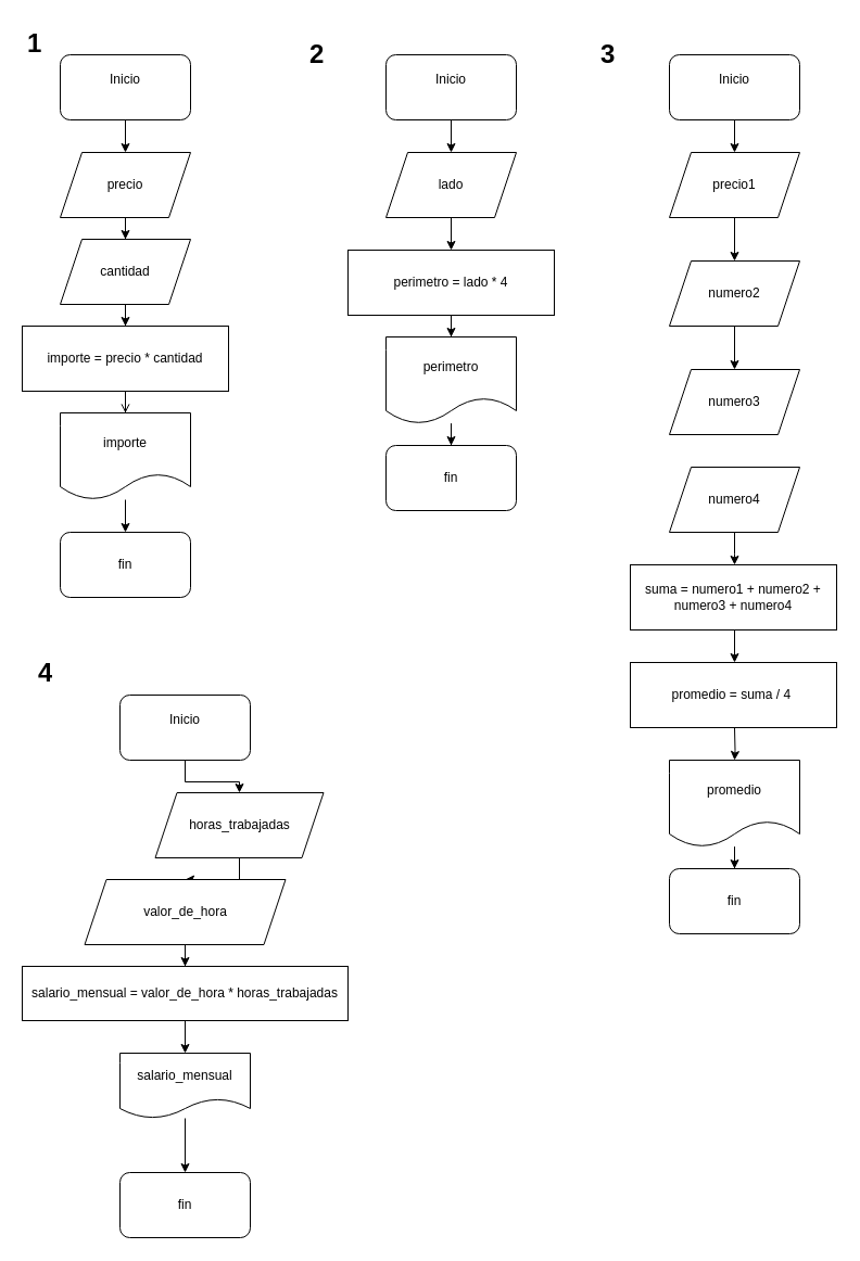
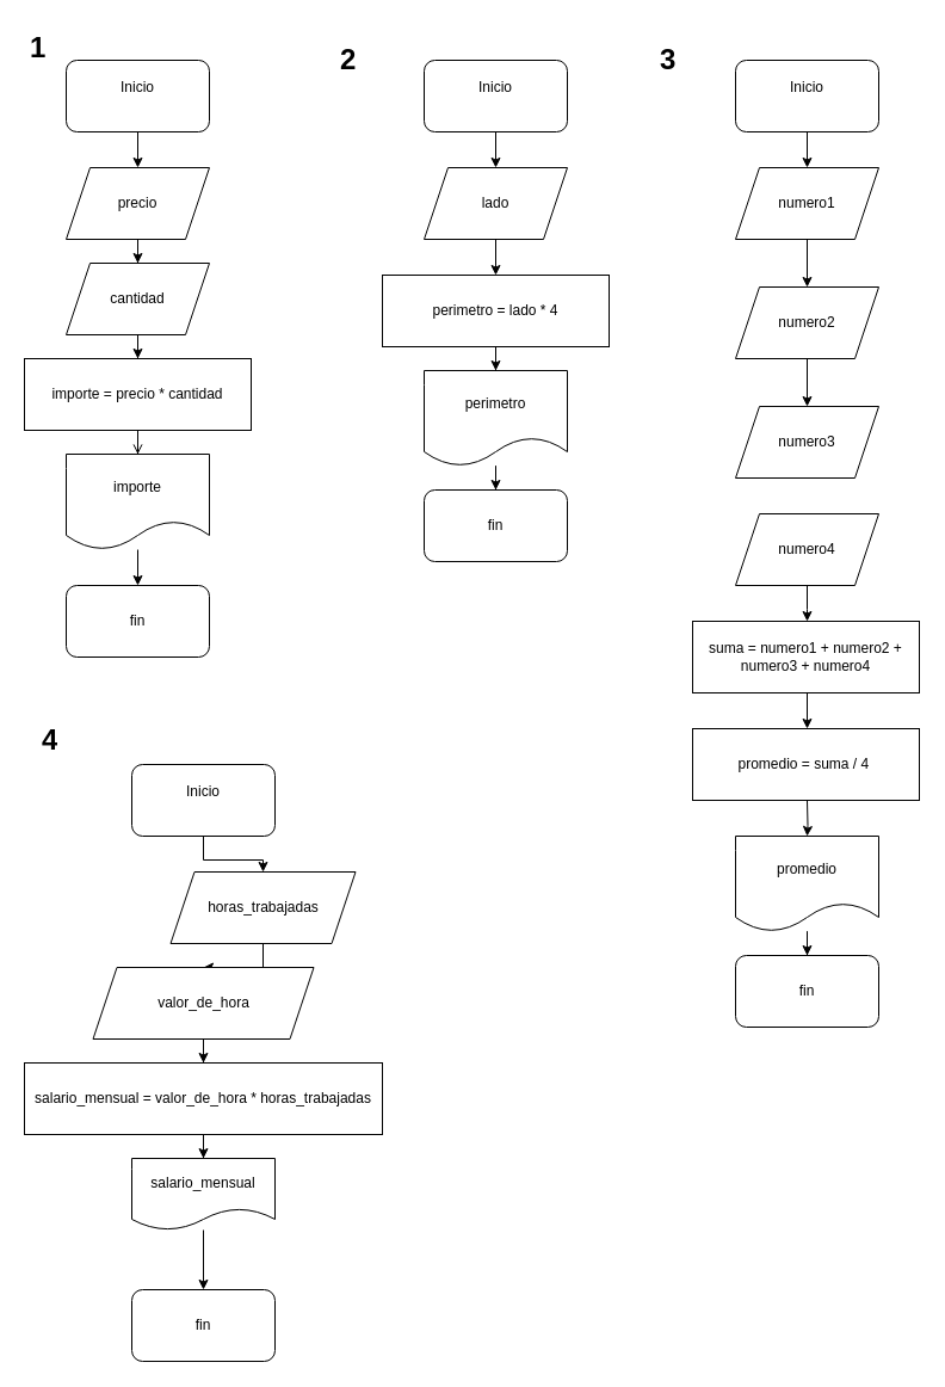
- <mxCell id="25" value="precio1" style="shape=parallelogram;perimeter=parallelogramPerimeter;whiteSpace=wrap;html=1;fixedSize=1;" vertex="1" parent="1"><mxGeometry x="616" y="140" width="120" height="60" as="geometry" /></mxCell>
+ <mxCell id="25" value="numero1" style="shape=parallelogram;perimeter=parallelogramPerimeter;whiteSpace=wrap;html=1;fixedSize=1;" vertex="1" parent="1"><mxGeometry x="616" y="140" width="120" height="60" as="geometry" /></mxCell>
- <mxCell id="45" value="salario_mensual = valor_de_hora * horas_trabajadas" style="rounded=0;whiteSpace=wrap;html=1;" vertex="1" parent="1"><mxGeometry x="20" y="890" width="300" height="50" as="geometry" /></mxCell>
+ <mxCell id="45" value="salario_mensual = valor_de_hora * horas_trabajadas" style="rounded=0;whiteSpace=wrap;html=1;" vertex="1" parent="1"><mxGeometry x="20" y="890" width="300" height="60" as="geometry" /></mxCell>
